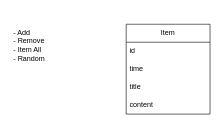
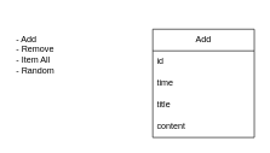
- <mxCell id="3" value="Item" style="swimlane;fontStyle=0;childLayout=stackLayout;horizontal=1;startSize=30;horizontalStack=0;resizeParent=1;resizeParentMax=0;resizeLast=0;collapsible=1;marginBottom=0;whiteSpace=wrap;html=1;" vertex="1" parent="1"><mxGeometry x="210" y="40" width="140" height="150" as="geometry" /></mxCell>
+ <mxCell id="3" value="Add" style="swimlane;fontStyle=0;childLayout=stackLayout;horizontal=1;startSize=30;horizontalStack=0;resizeParent=1;resizeParentMax=0;resizeLast=0;collapsible=1;marginBottom=0;whiteSpace=wrap;html=1;" vertex="1" parent="1"><mxGeometry x="210" y="40" width="140" height="150" as="geometry" /></mxCell>
